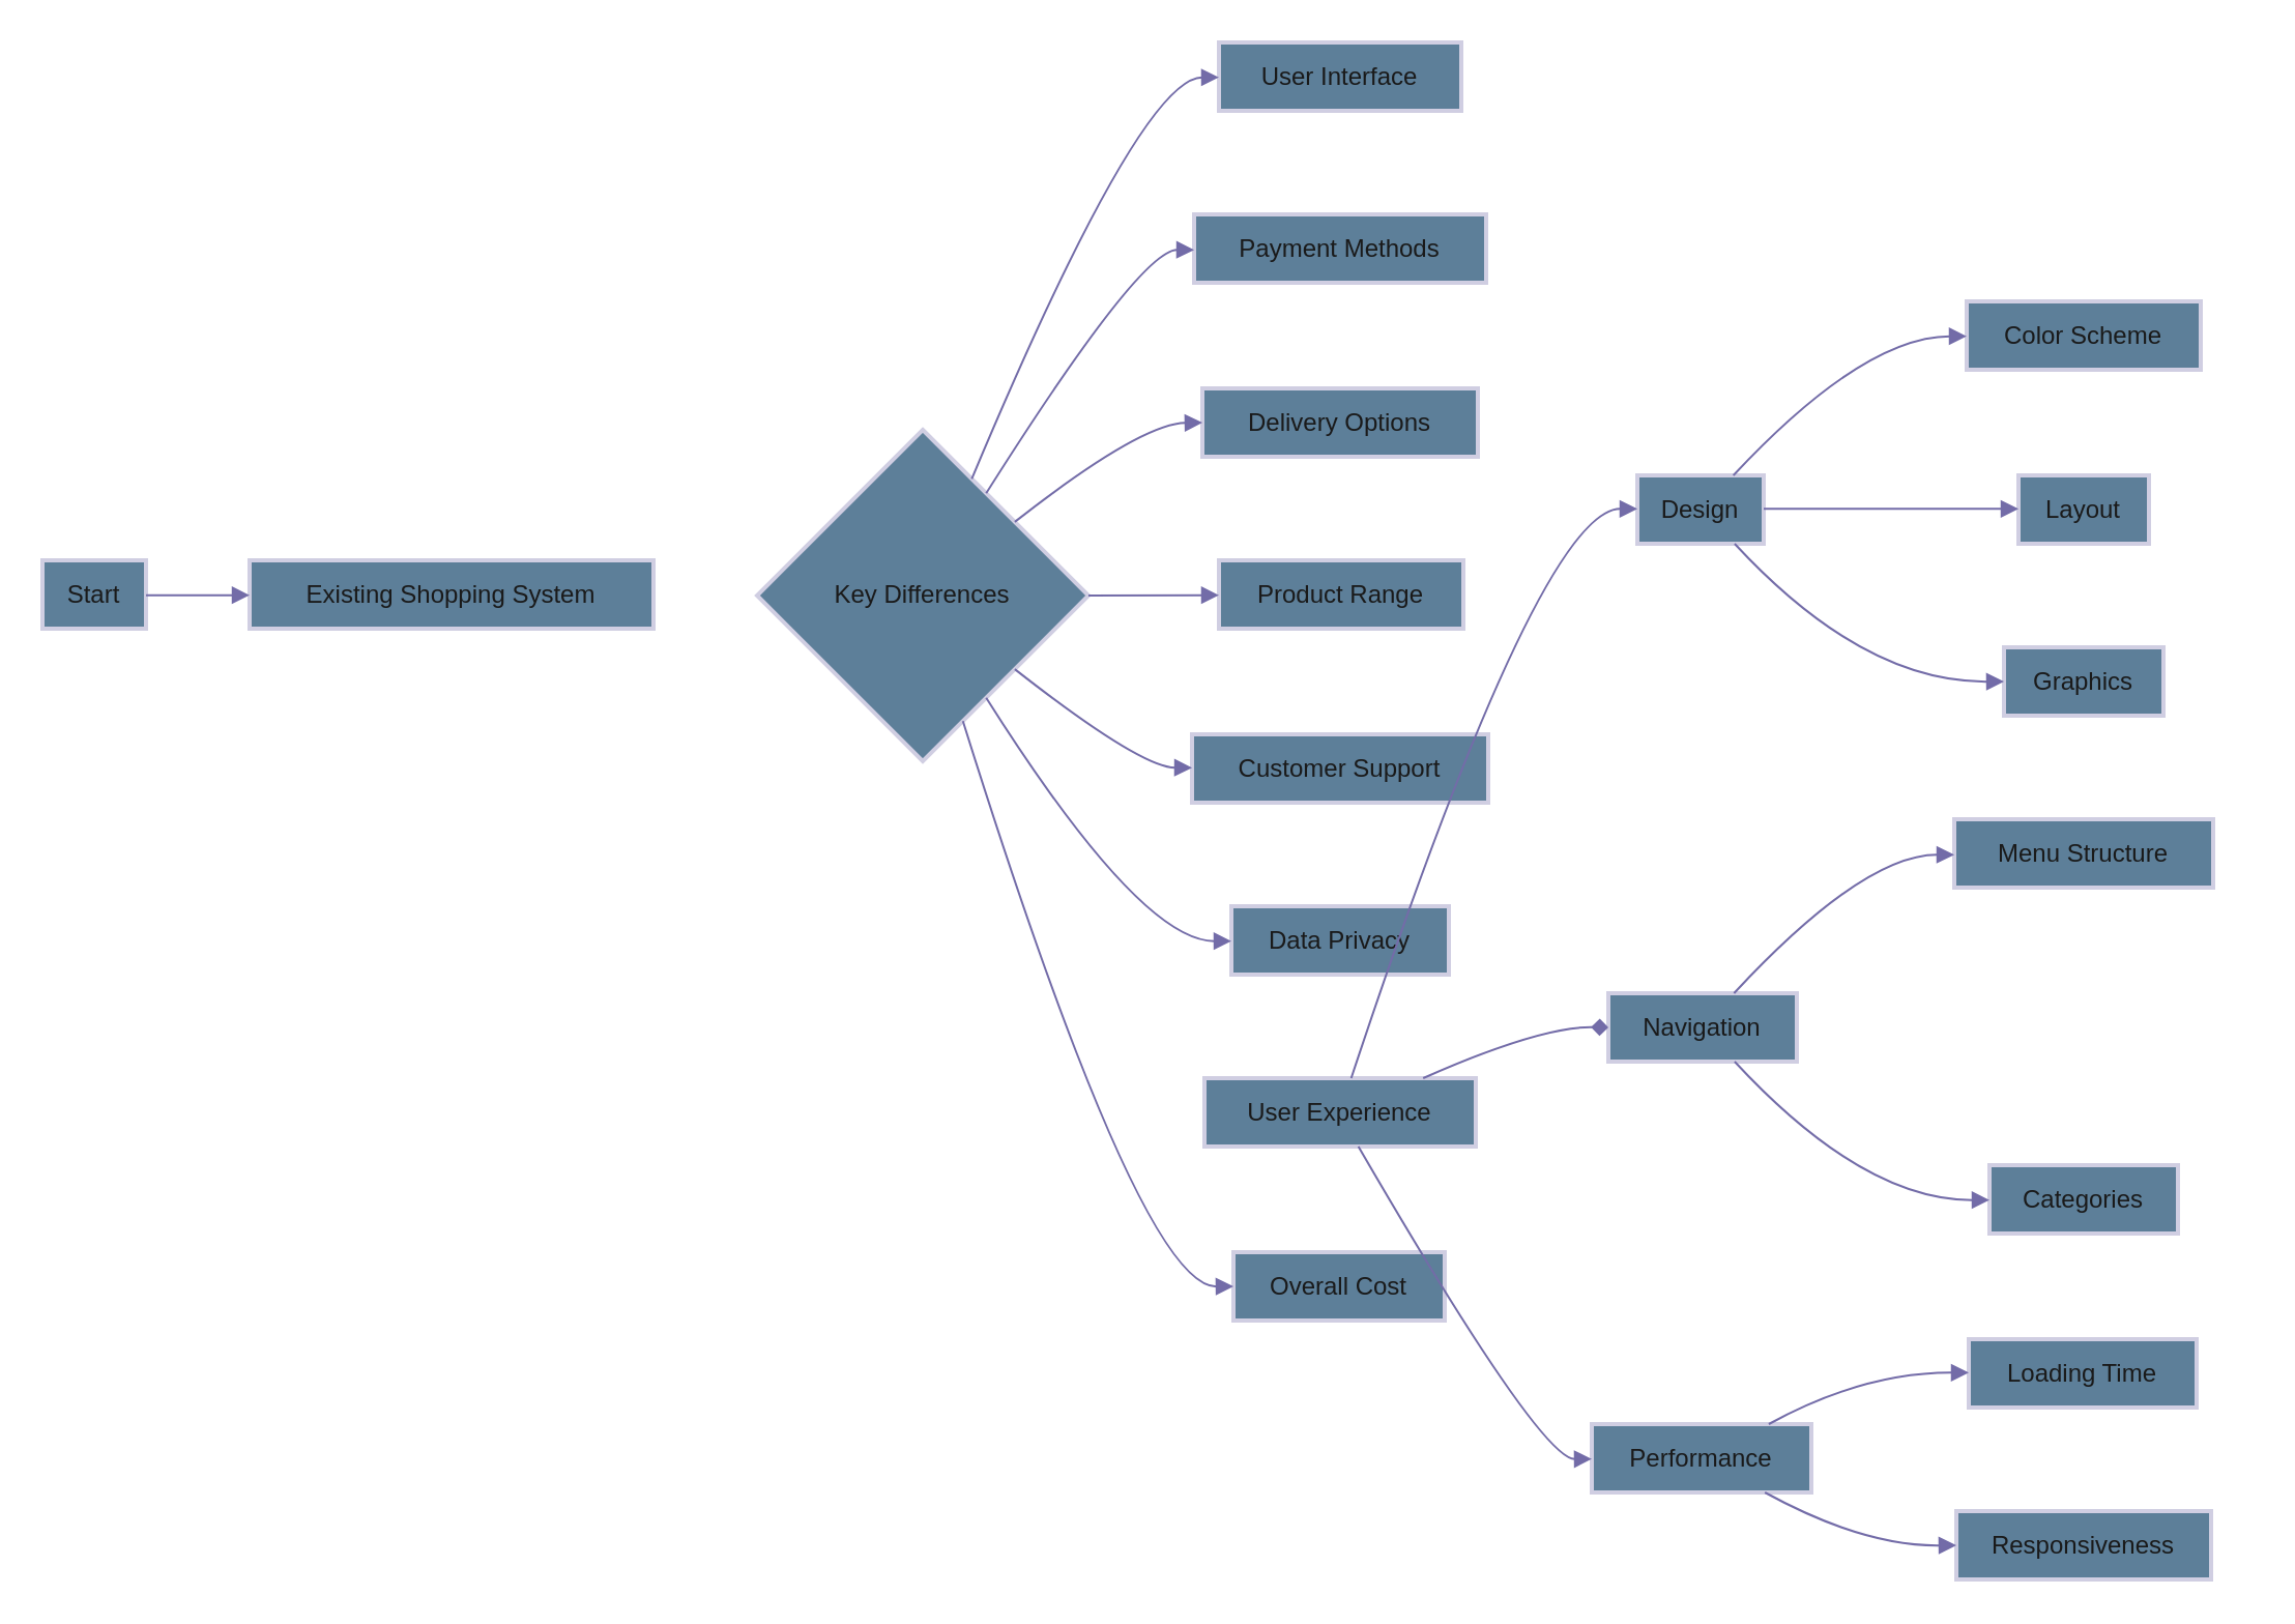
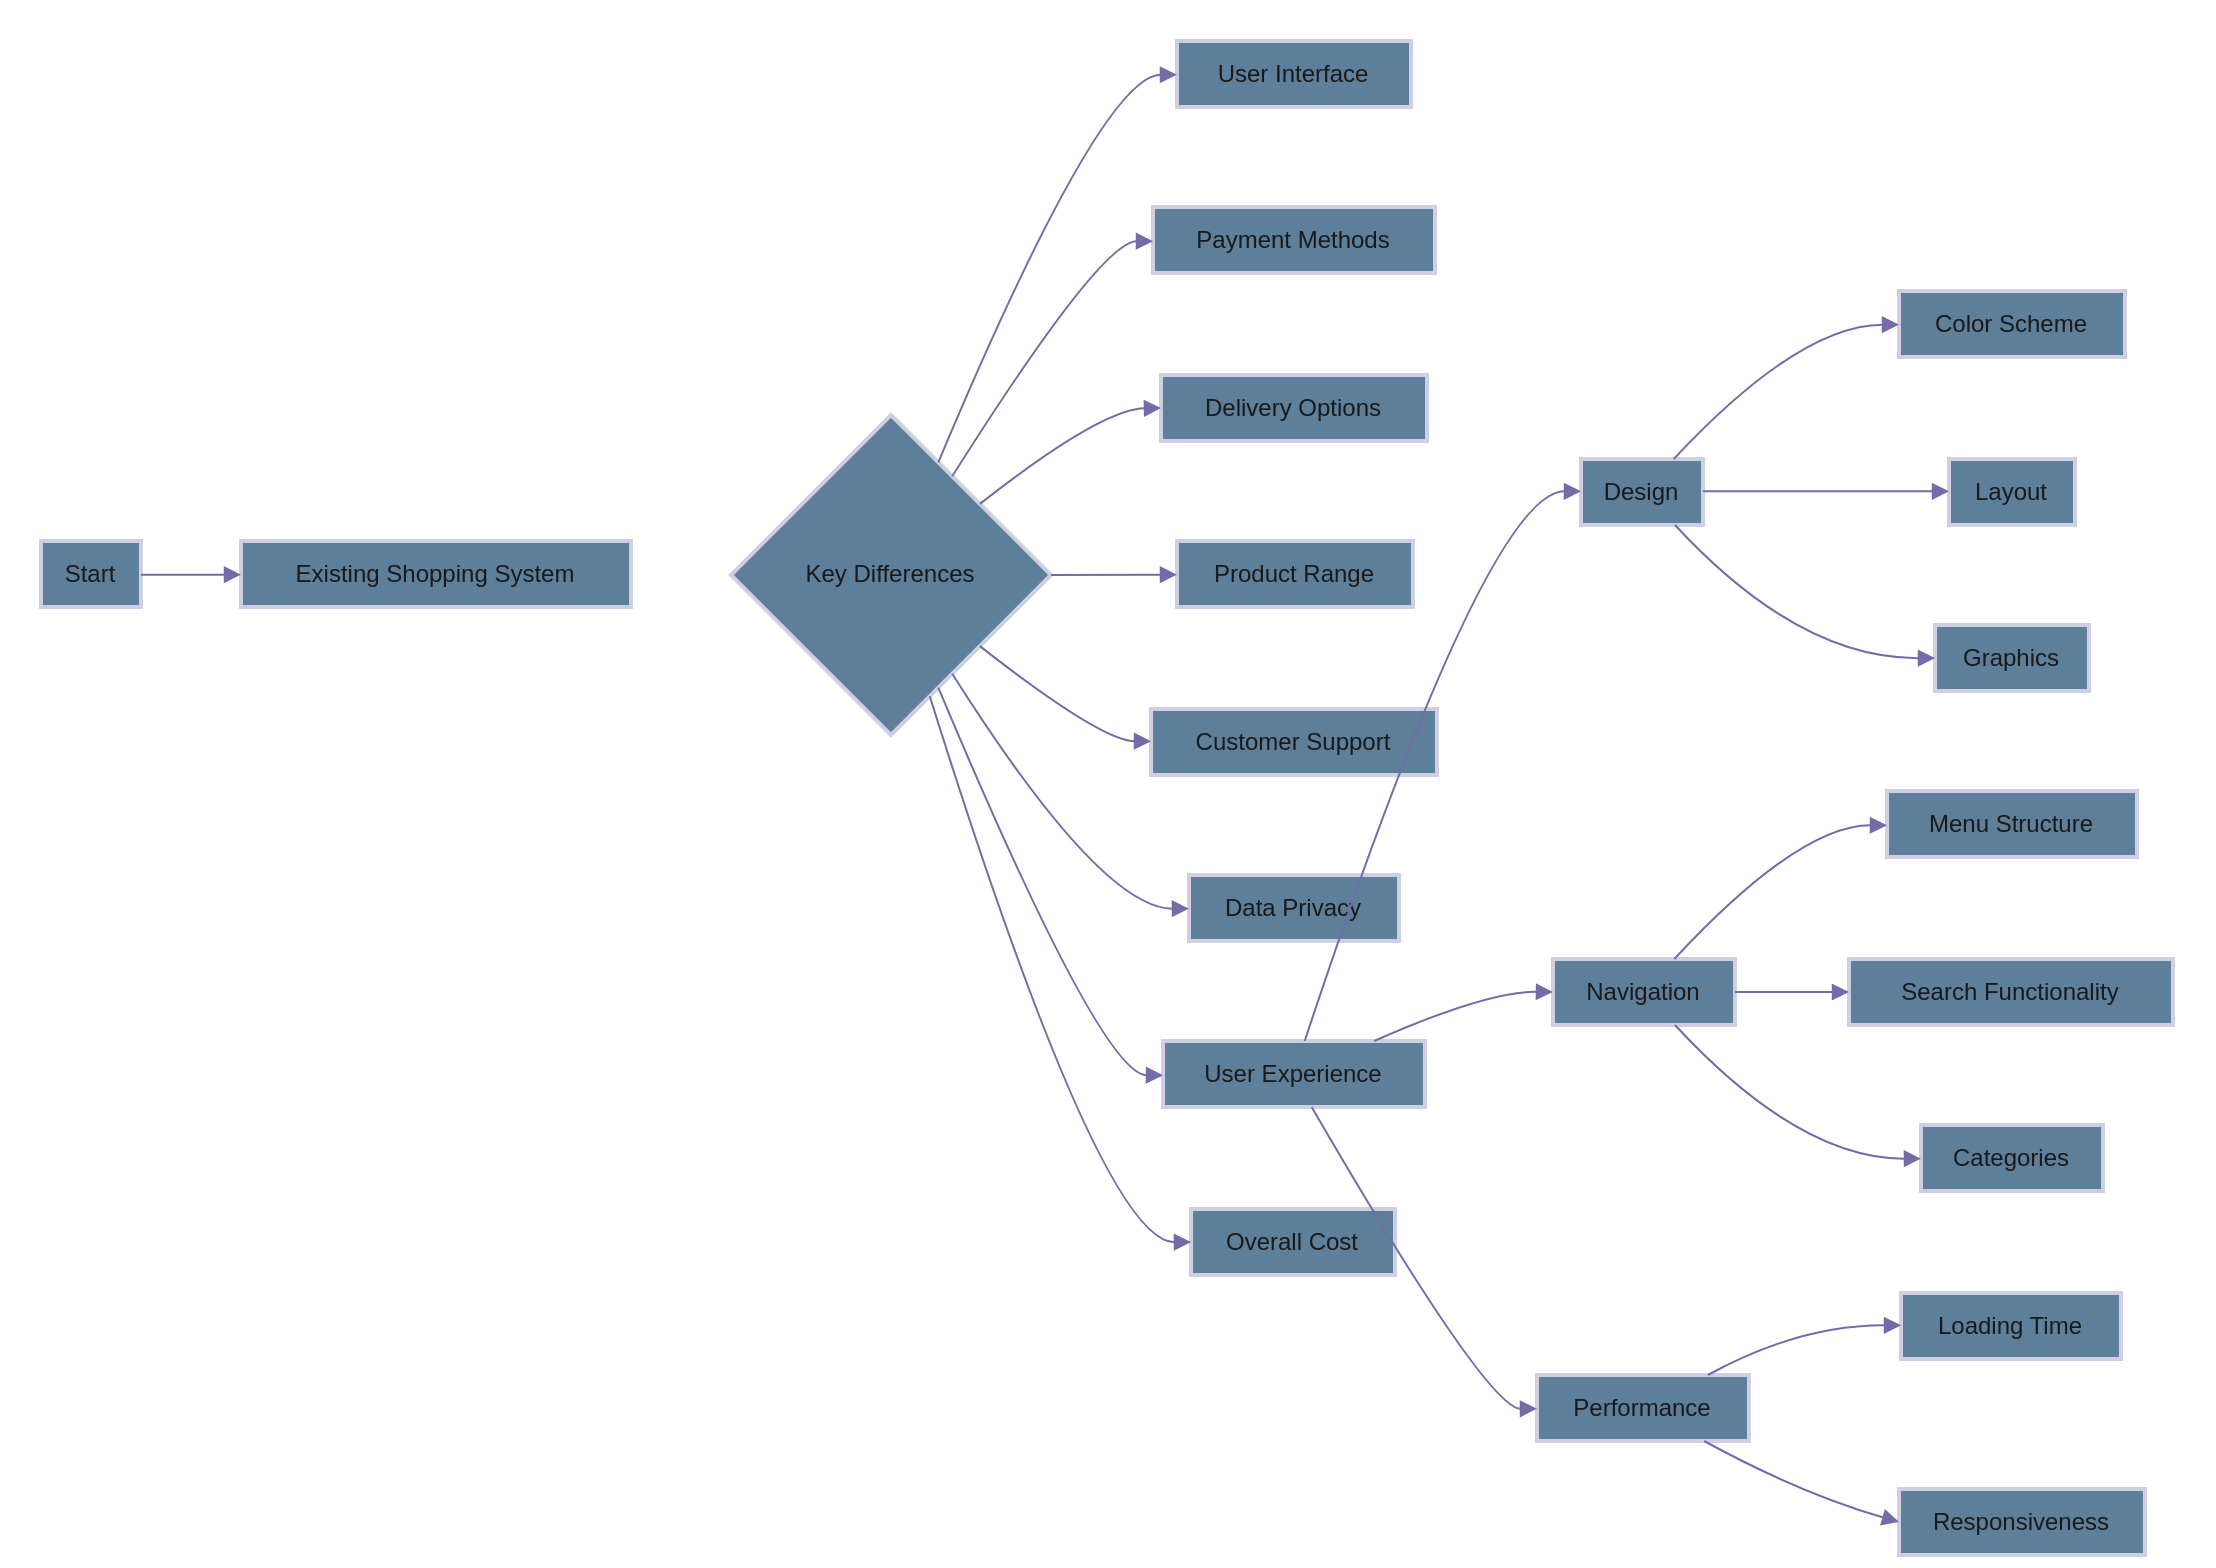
+ <mxCell id="31" value="" style="curved=1;startArrow=none;endArrow=block;exitX=0.71;exitY=1;entryX=0;entryY=0.52;labelBackgroundColor=none;strokeColor=#736CA8;fontColor=default;" parent="1" source="4" target="11" edge="1"><mxGeometry relative="1" as="geometry"><Array as="points"><mxPoint x="550" y="537" /></Array></mxGeometry></mxCell>
- <mxCell id="34" value="" style="curved=1;startArrow=none;endArrow=diamond;exitX=0.8;exitY=0.01;entryX=0;entryY=0.5;labelBackgroundColor=none;strokeColor=#736CA8;fontColor=default;" parent="1" source="11" target="14" edge="1"><mxGeometry relative="1" as="geometry"><Array as="points"><mxPoint x="743" y="495" /></Array></mxGeometry></mxCell>
+ <mxCell id="34" value="" style="curved=1;startArrow=none;endArrow=block;exitX=0.8;exitY=0.01;entryX=0;entryY=0.5;labelBackgroundColor=none;strokeColor=#736CA8;fontColor=default;" parent="1" source="11" target="14" edge="1"><mxGeometry relative="1" as="geometry"><Array as="points"><mxPoint x="743" y="495" /></Array></mxGeometry></mxCell>
+ <mxCell id="40" value="" style="curved=1;startArrow=none;endArrow=block;exitX=0.99;exitY=0.5;entryX=0;entryY=0.5;labelBackgroundColor=none;strokeColor=#736CA8;fontColor=default;" parent="1" source="14" target="20" edge="1"><mxGeometry relative="1" as="geometry"><Array as="points" /></mxGeometry></mxCell>
+ <mxCell id="20" value="Search Functionality" style="whiteSpace=wrap;strokeWidth=2;labelBackgroundColor=none;fillColor=#5D7F99;strokeColor=#D0CEE2;fontColor=#1A1A1A;" parent="1" vertex="1"><mxGeometry x="924" y="479" width="162" height="33" as="geometry" /></mxCell>
- <mxCell id="23" value="Responsiveness" style="whiteSpace=wrap;strokeWidth=2;labelBackgroundColor=none;fillColor=#5D7F99;strokeColor=#D0CEE2;fontColor=#1A1A1A;" parent="1" vertex="1"><mxGeometry x="944" y="729" width="123" height="33" as="geometry" /></mxCell>
+ <mxCell id="23" value="Responsiveness" style="whiteSpace=wrap;strokeWidth=2;labelBackgroundColor=none;fillColor=#5D7F99;strokeColor=#D0CEE2;fontColor=#1A1A1A;" parent="1" vertex="1"><mxGeometry x="949" y="744" width="123" height="33" as="geometry" /></mxCell>
